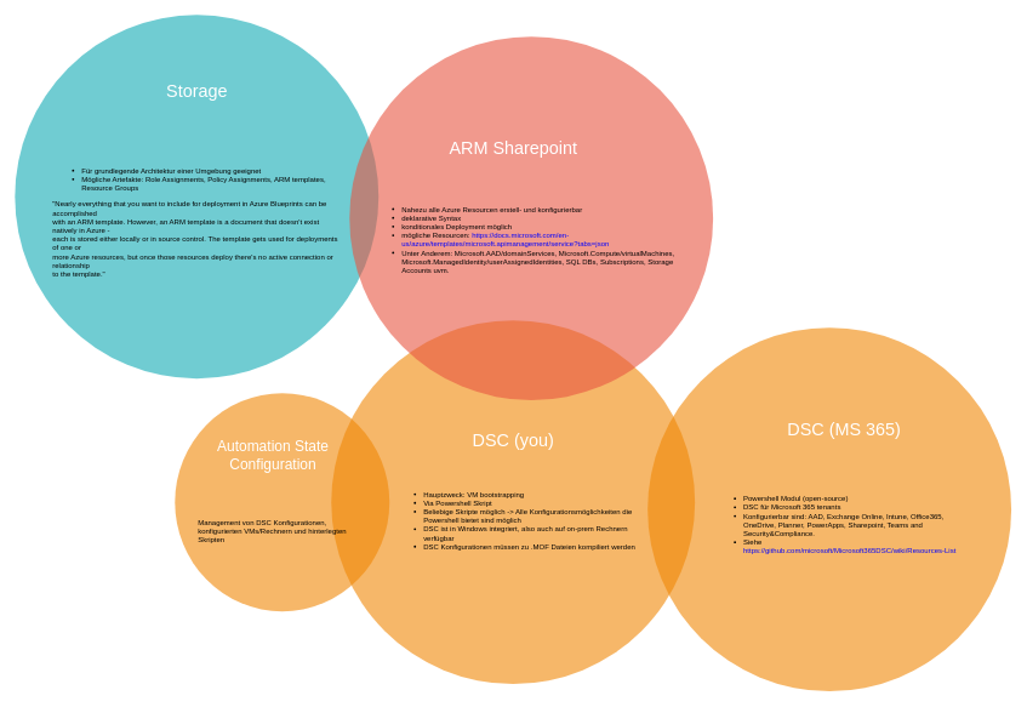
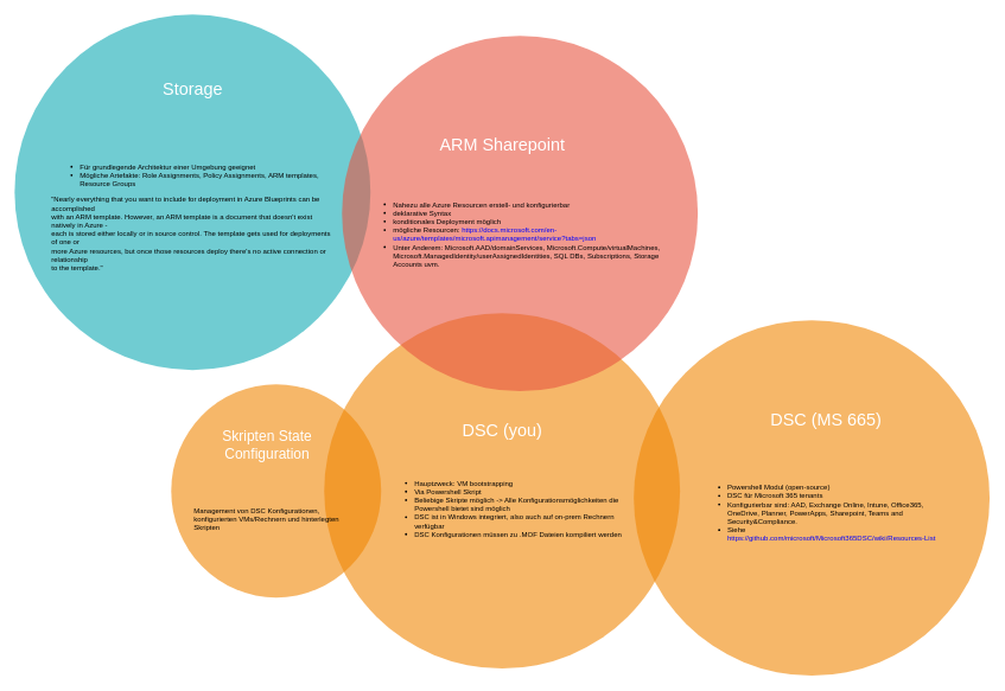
- <mxCell id="15" value="DSC (MS 365)" style="text;fontSize=24;align=center;verticalAlign=middle;html=1;fontColor=#FFFFFF;" vertex="1" parent="1"><mxGeometry x="990" y="560" width="340" height="60" as="geometry" /></mxCell>
+ <mxCell id="15" value="DSC (MS 665)" style="text;fontSize=24;align=center;verticalAlign=middle;html=1;fontColor=#FFFFFF;" vertex="1" parent="1"><mxGeometry x="990" y="560" width="340" height="60" as="geometry" /></mxCell>
- <mxCell id="12" value="Automation State Configuration" style="text;fontSize=20;align=center;verticalAlign=middle;html=1;fontColor=#FFFFFF;whiteSpace=wrap;" vertex="1" parent="1"><mxGeometry x="280" y="590" width="190" height="70" as="geometry" /></mxCell>
+ <mxCell id="12" value="Skripten State Configuration" style="text;fontSize=20;align=center;verticalAlign=middle;html=1;fontColor=#FFFFFF;whiteSpace=wrap;" vertex="1" parent="1"><mxGeometry x="280" y="590" width="190" height="70" as="geometry" /></mxCell>
